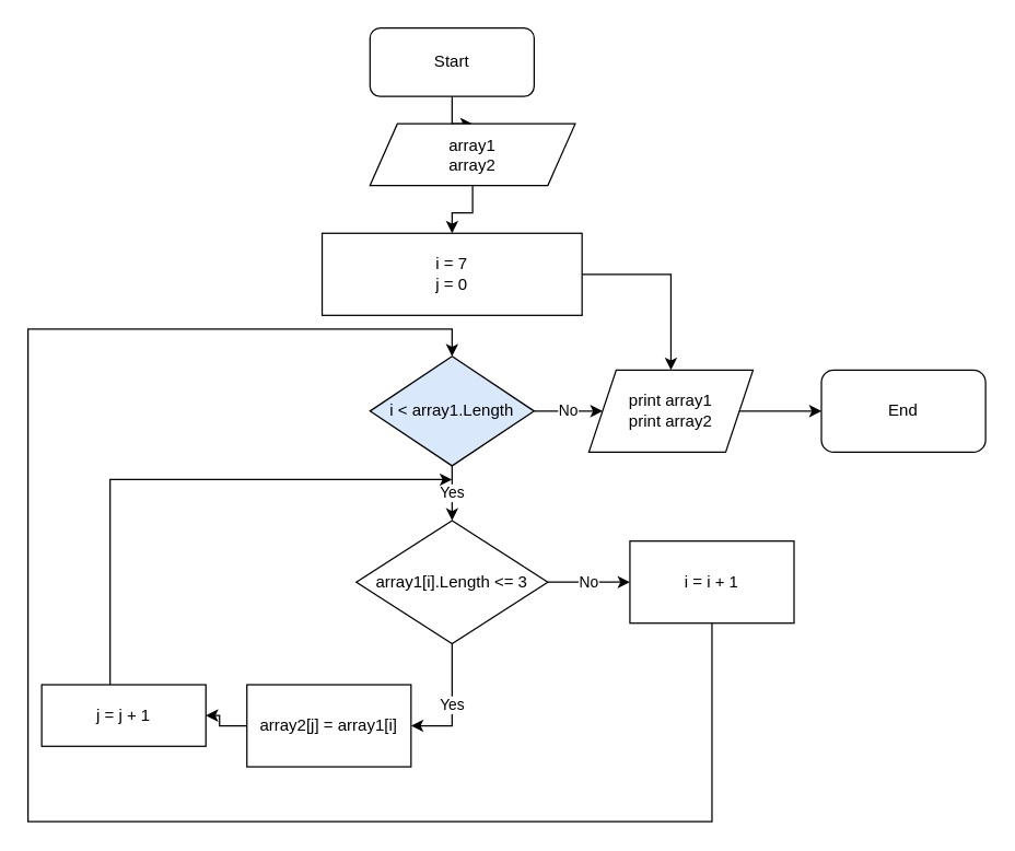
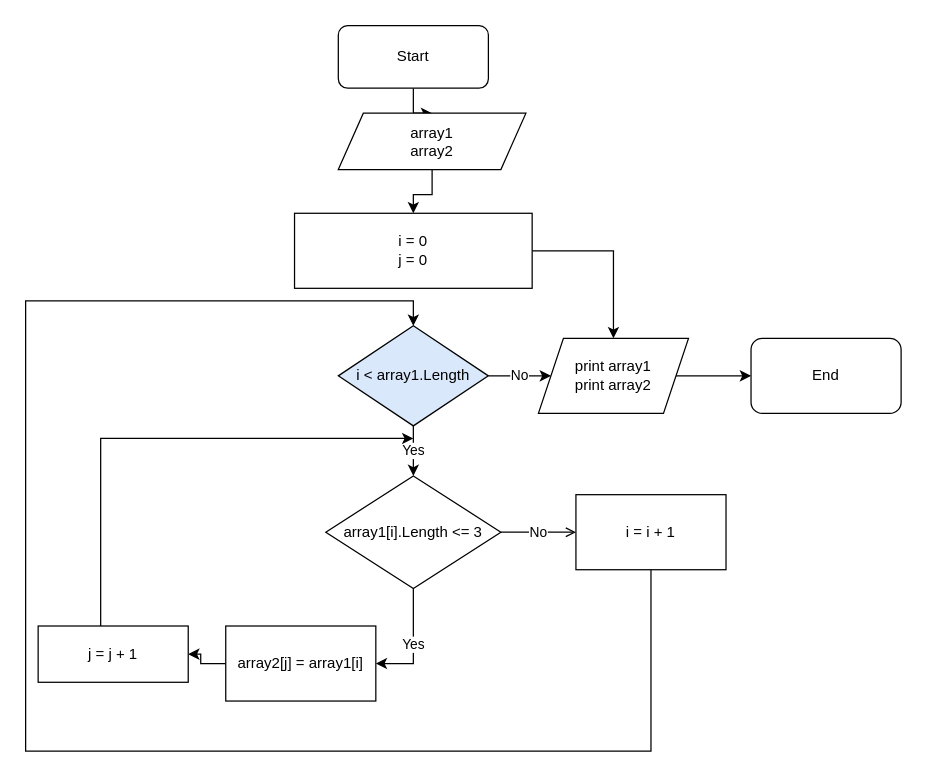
- <mxCell id="10" value="i = 7&lt;br&gt;j = 0" style="rounded=0;whiteSpace=wrap;html=1;" vertex="1" parent="1"><mxGeometry x="235" y="170" width="190" height="60" as="geometry" /></mxCell>
+ <mxCell id="10" value="i = 0&lt;br&gt;j = 0" style="rounded=0;whiteSpace=wrap;html=1;" vertex="1" parent="1"><mxGeometry x="235" y="170" width="190" height="60" as="geometry" /></mxCell>
- <mxCell id="12" value="No" style="edgeStyle=orthogonalEdgeStyle;rounded=0;orthogonalLoop=1;jettySize=auto;html=1;" edge="1" parent="1" source="13" target="19"><mxGeometry relative="1" as="geometry"><mxPoint x="470" y="425" as="targetPoint" /></mxGeometry></mxCell>
+ <mxCell id="12" value="No" style="edgeStyle=orthogonalEdgeStyle;rounded=0;orthogonalLoop=1;jettySize=auto;html=1;endArrow=open;" edge="1" parent="1" source="13" target="19"><mxGeometry relative="1" as="geometry"><mxPoint x="470" y="425" as="targetPoint" /></mxGeometry></mxCell>
